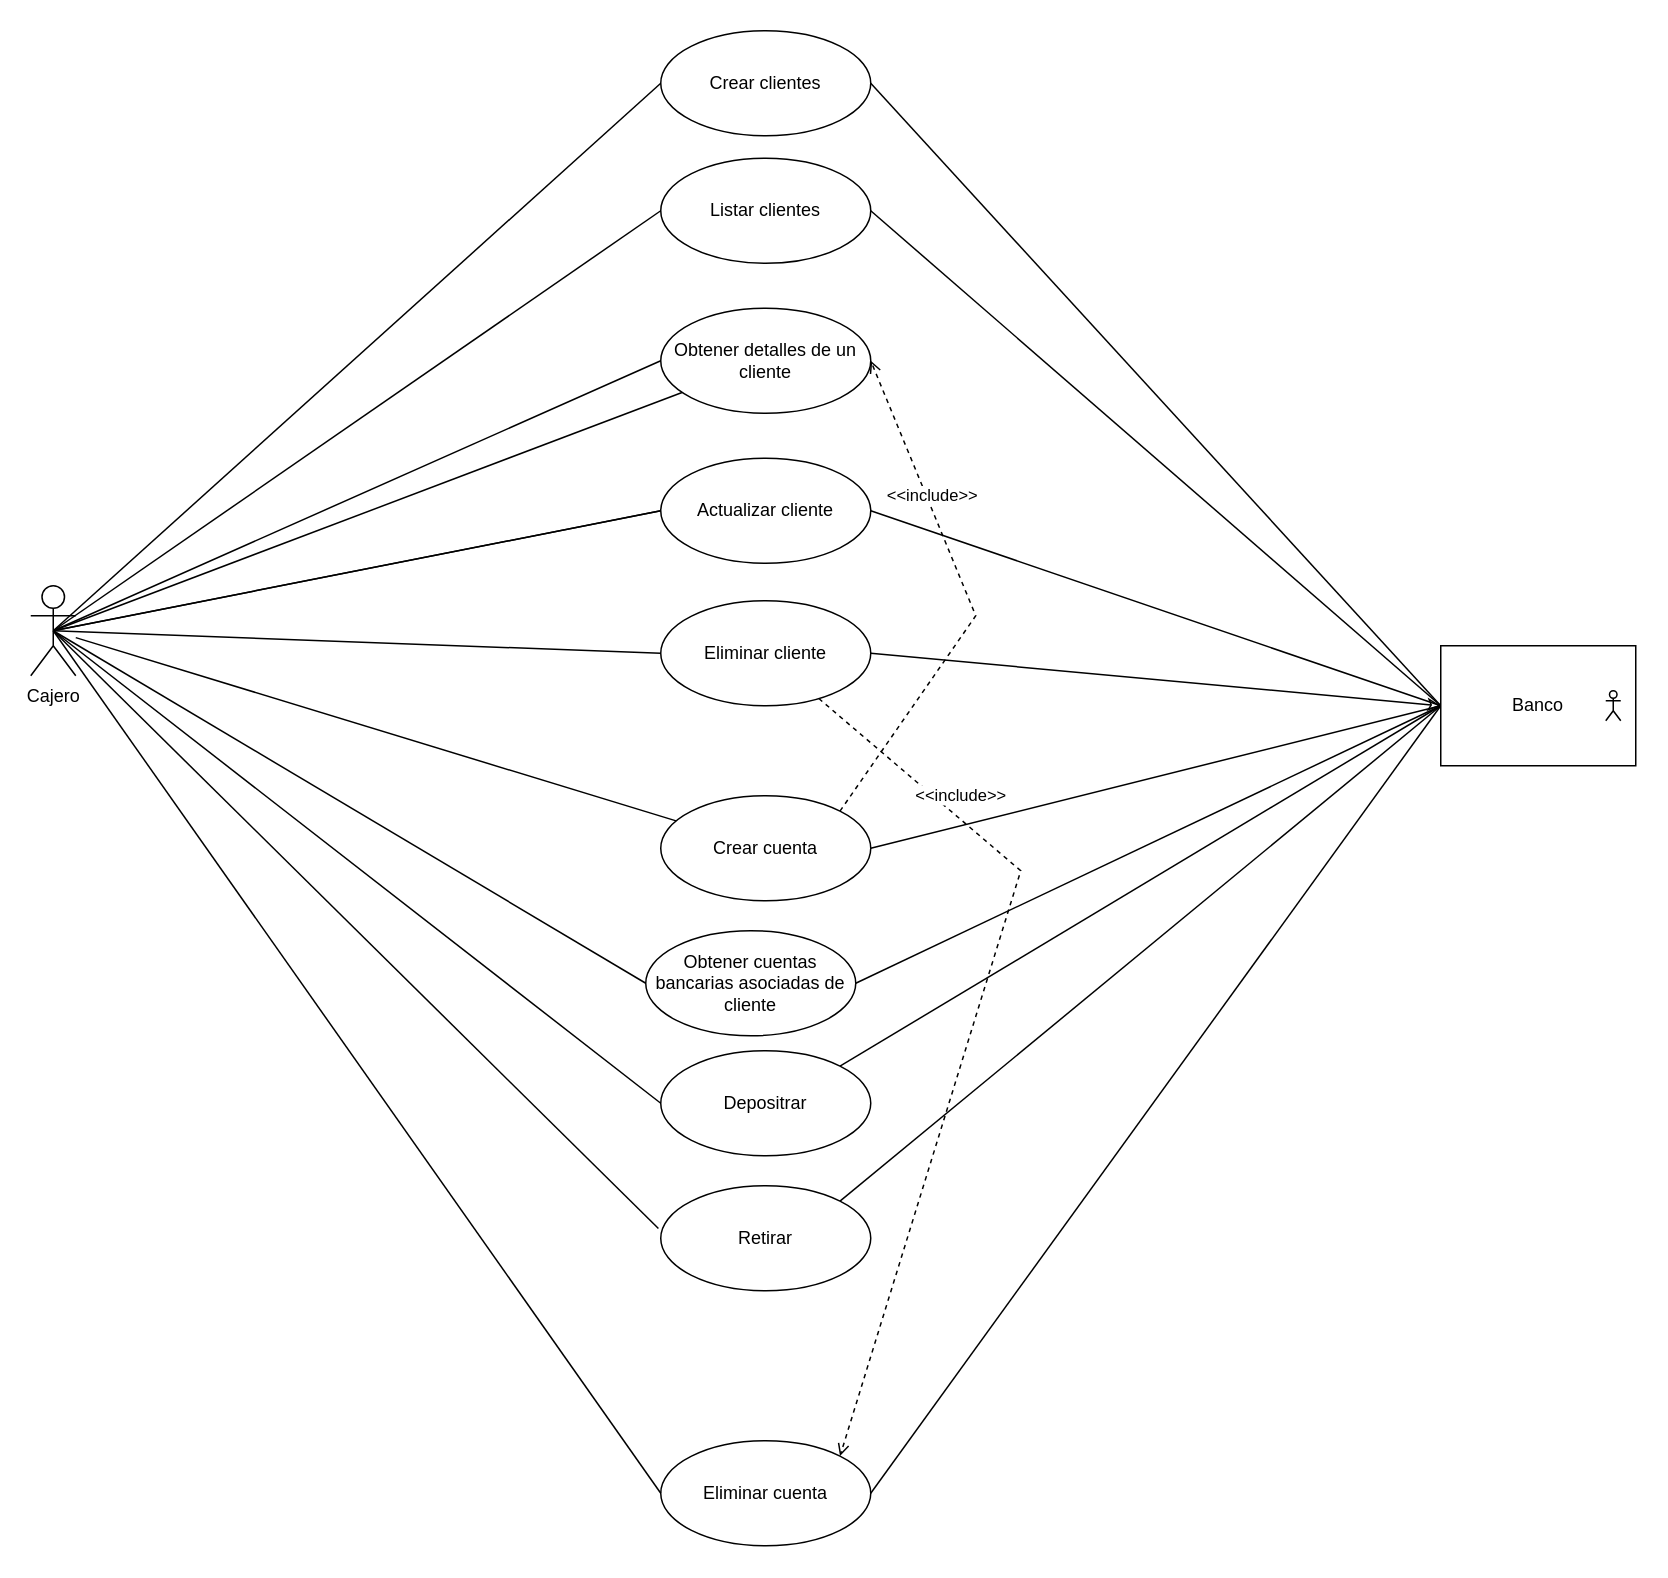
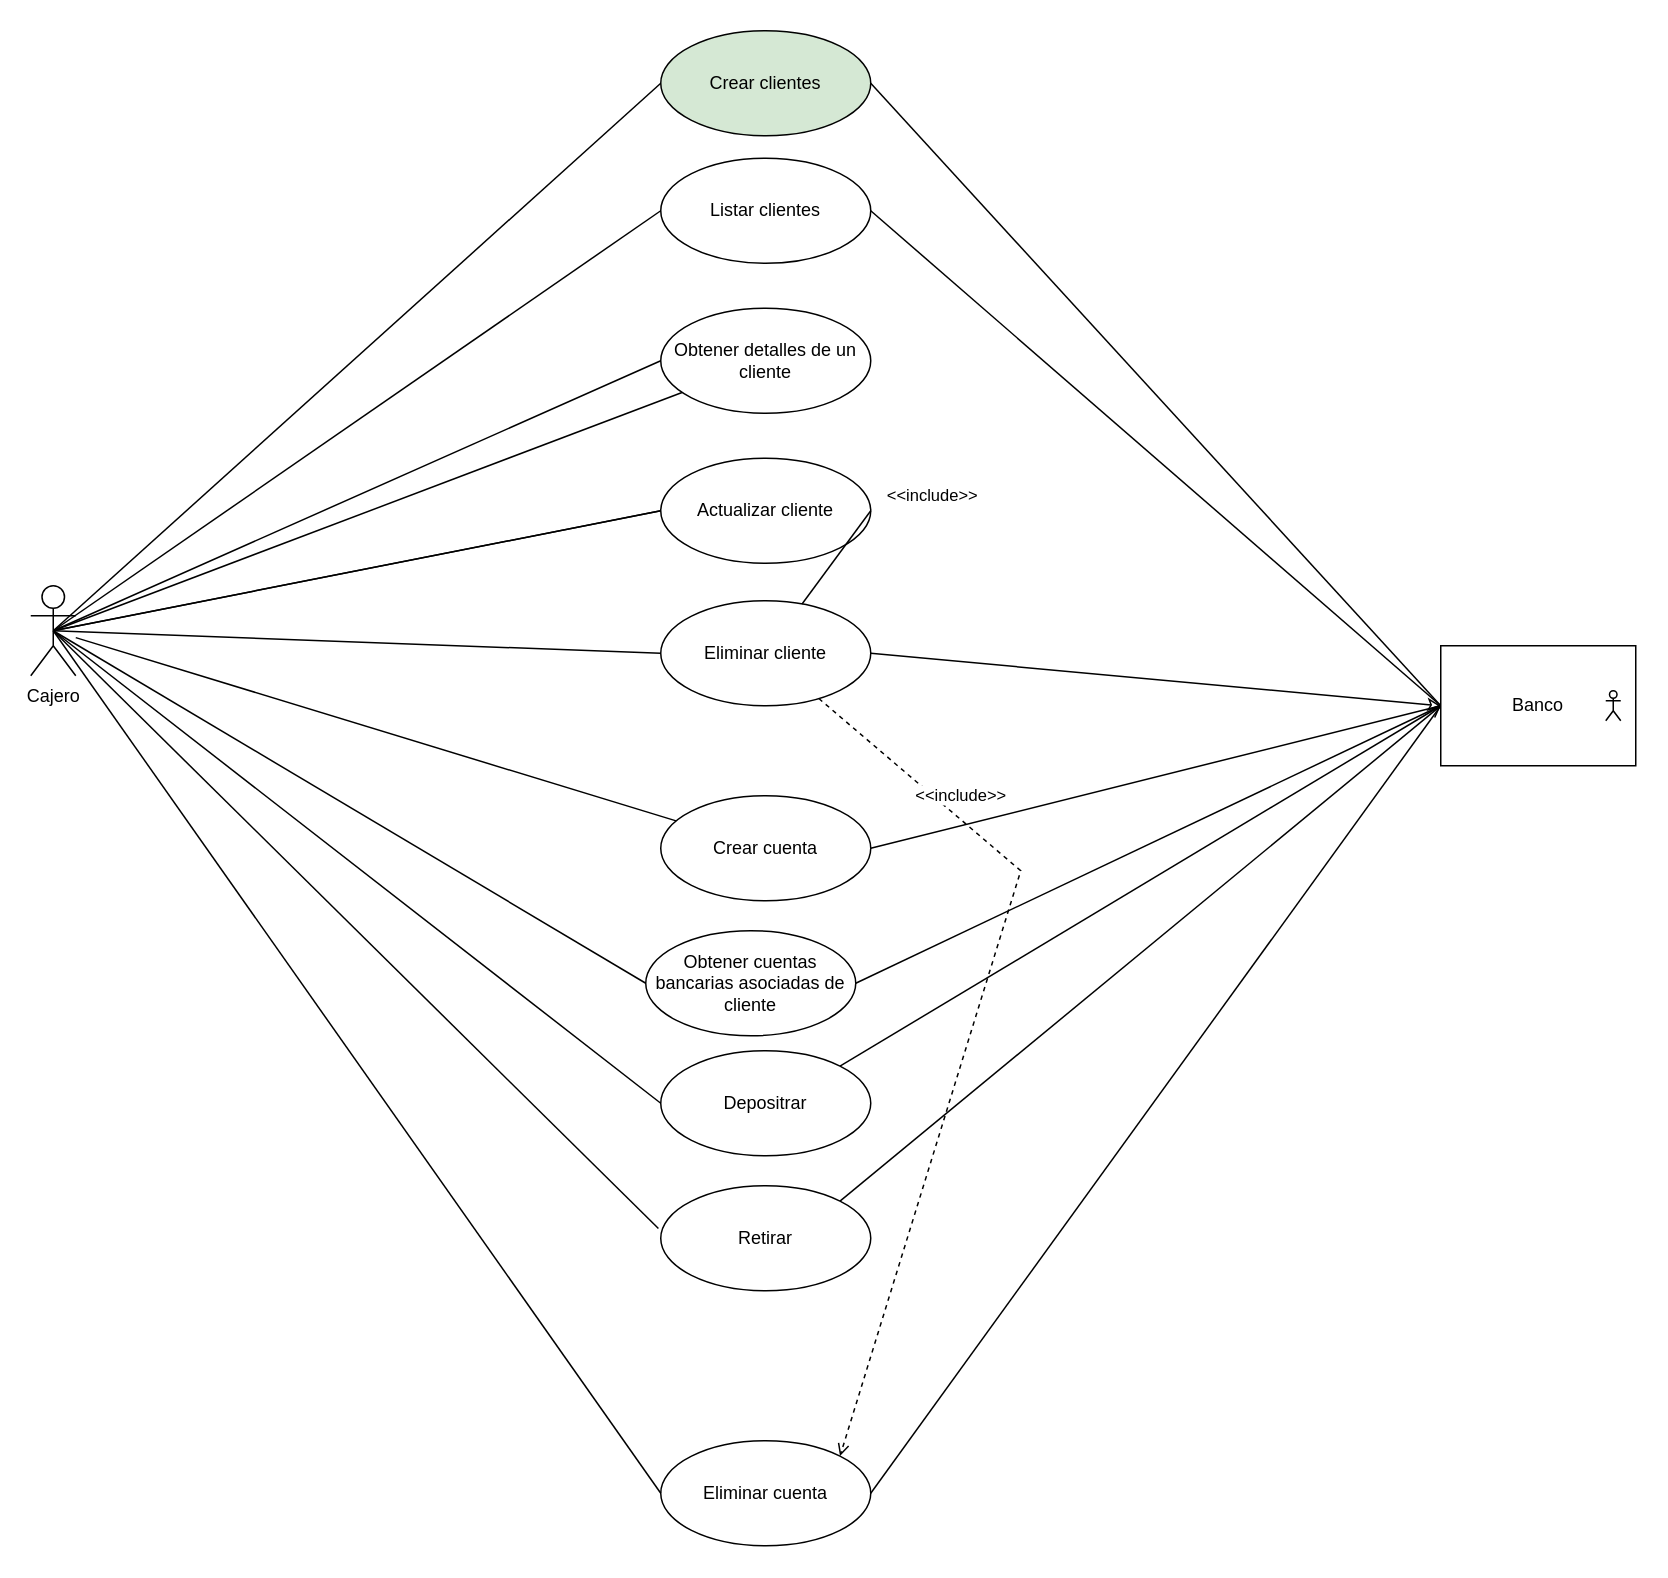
- <mxCell id="16" value="Crear clientes" style="ellipse;whiteSpace=wrap;html=1;verticalAlign=middle;" parent="1" vertex="1"><mxGeometry x="440" y="20" width="140" height="70" as="geometry" /></mxCell>
+ <mxCell id="16" value="Crear clientes" style="ellipse;whiteSpace=wrap;html=1;verticalAlign=middle;fillColor=#d5e8d4;" parent="1" vertex="1"><mxGeometry x="440" y="20" width="140" height="70" as="geometry" /></mxCell>
- <mxCell id="12" style="rounded=0;orthogonalLoop=1;jettySize=auto;html=1;exitX=1;exitY=0.5;exitDx=0;exitDy=0;endArrow=none;endFill=0;entryX=0;entryY=0.5;entryDx=0;entryDy=0;" parent="1" source="4" target="35" edge="1"><mxGeometry relative="1" as="geometry"><mxPoint x="660" y="205" as="targetPoint" /></mxGeometry></mxCell>
+ <mxCell id="12" style="rounded=0;orthogonalLoop=1;jettySize=auto;html=1;exitX=1;exitY=0.5;exitDx=0;exitDy=0;endArrow=none;endFill=0;" parent="1" source="4" target="7" edge="1"><mxGeometry relative="1" as="geometry"><mxPoint x="660" y="205" as="targetPoint" /></mxGeometry></mxCell>
- <mxCell id="9" style="rounded=0;orthogonalLoop=1;jettySize=auto;html=1;exitX=1;exitY=0;exitDx=0;exitDy=0;entryX=1;entryY=0.5;entryDx=0;entryDy=0;elbow=vertical;dashed=1;endArrow=open;endFill=0;" edge="1" parent="1" source="10" target="6"><mxGeometry relative="1" as="geometry"><Array as="points"><mxPoint x="650" y="410" /></Array></mxGeometry></mxCell>
- <mxCell id="32" style="rounded=0;orthogonalLoop=1;jettySize=auto;html=1;exitX=1;exitY=0;exitDx=0;exitDy=0;entryX=0;entryY=0.5;entryDx=0;entryDy=0;endArrow=none;endFill=0;" parent="1" source="3" target="35" edge="1"><mxGeometry relative="1" as="geometry" /></mxCell>
+ <mxCell id="32" style="rounded=0;orthogonalLoop=1;jettySize=auto;html=1;exitX=1;exitY=0;exitDx=0;exitDy=0;entryX=0;entryY=0.5;entryDx=0;entryDy=0;endArrow=open;endFill=0;" parent="1" source="3" target="35" edge="1"><mxGeometry relative="1" as="geometry" /></mxCell>
